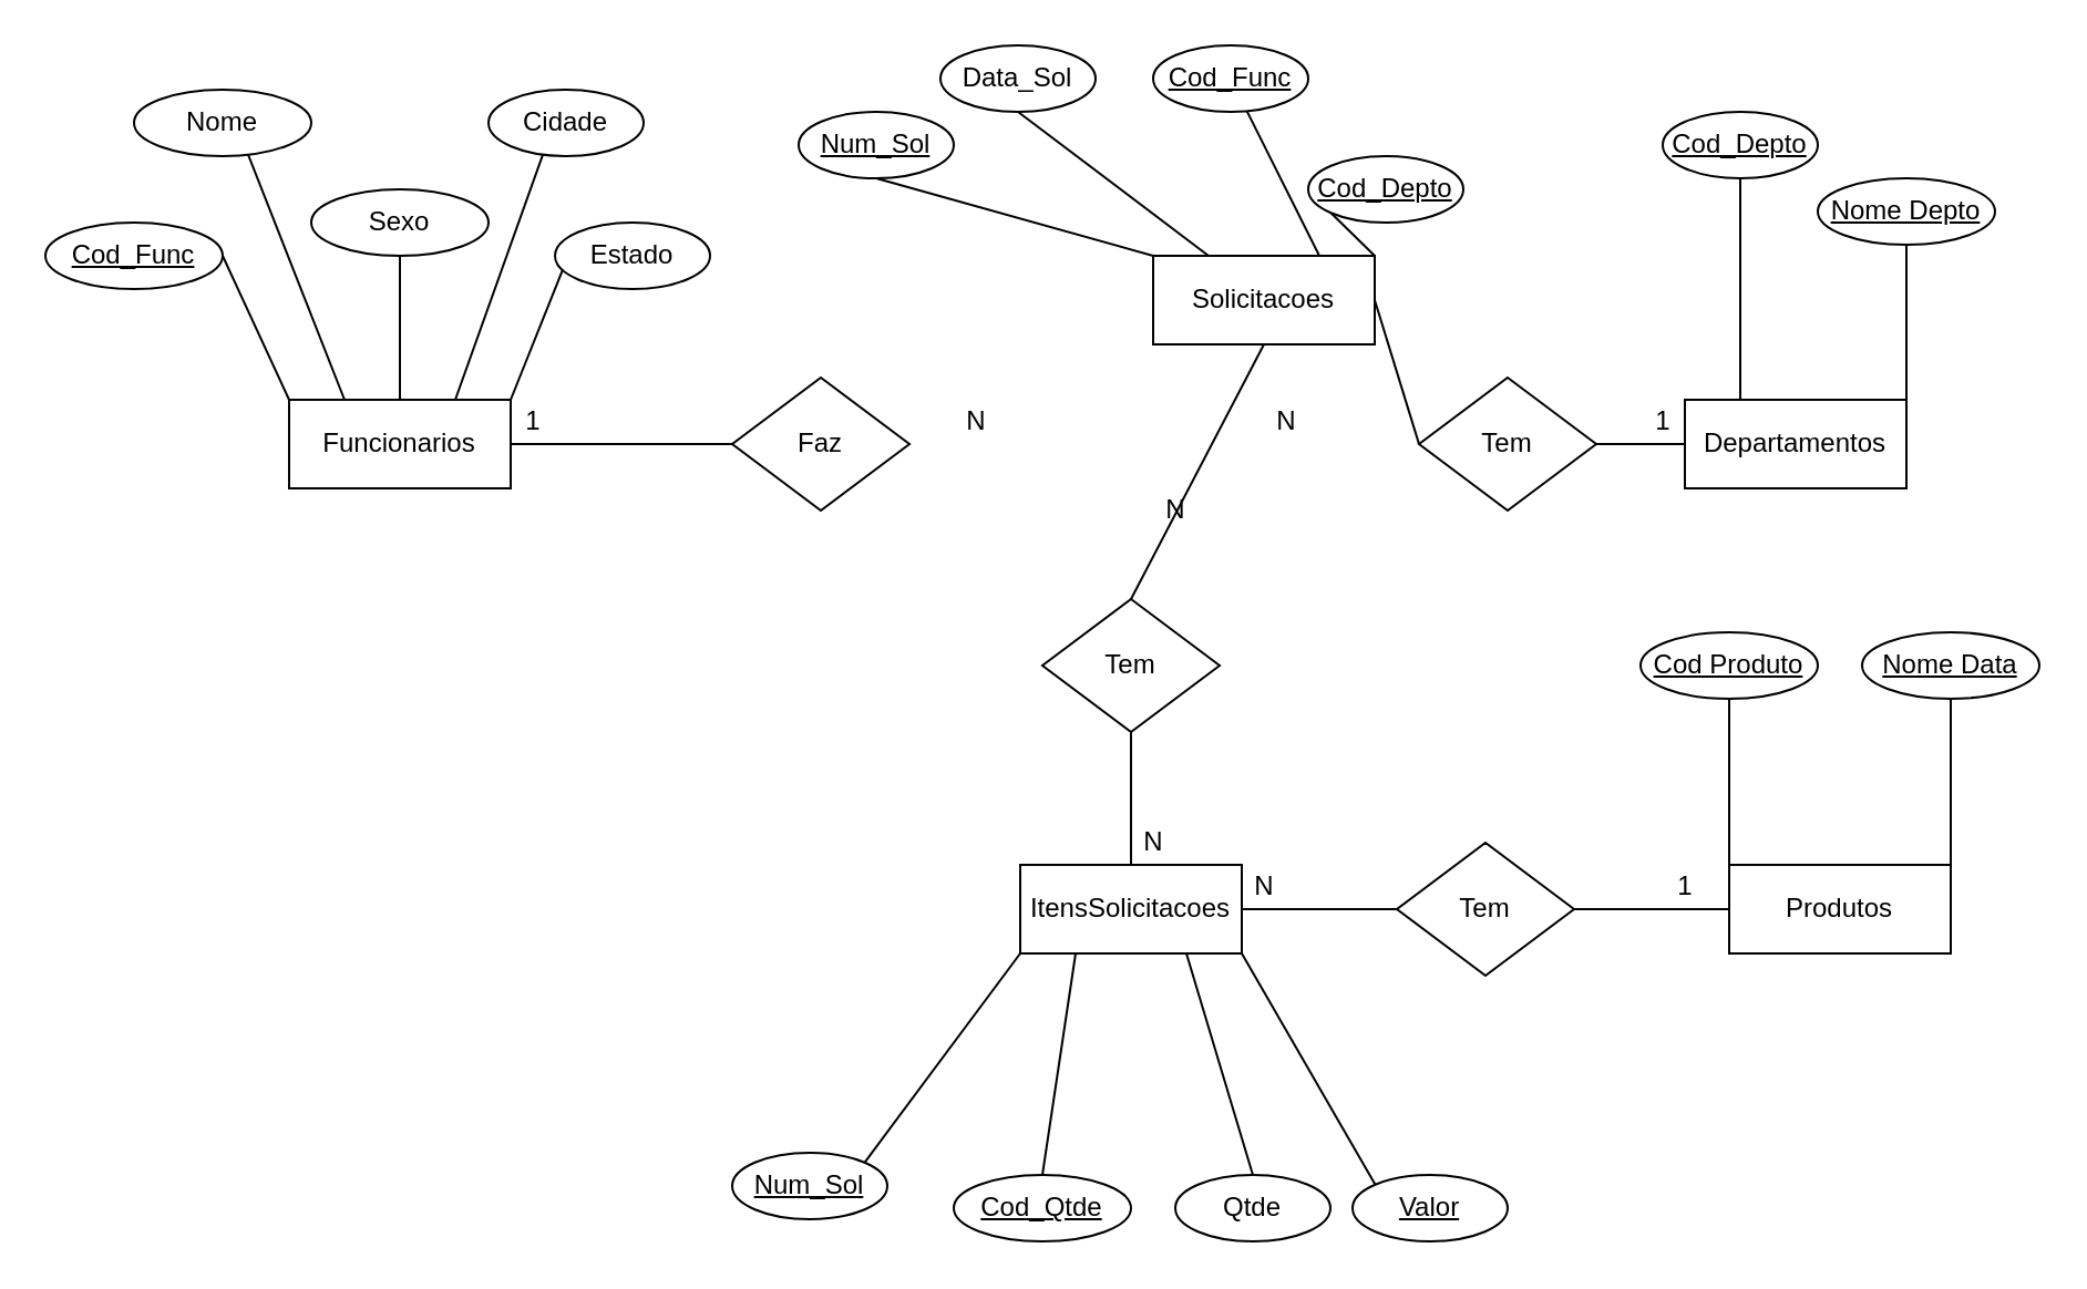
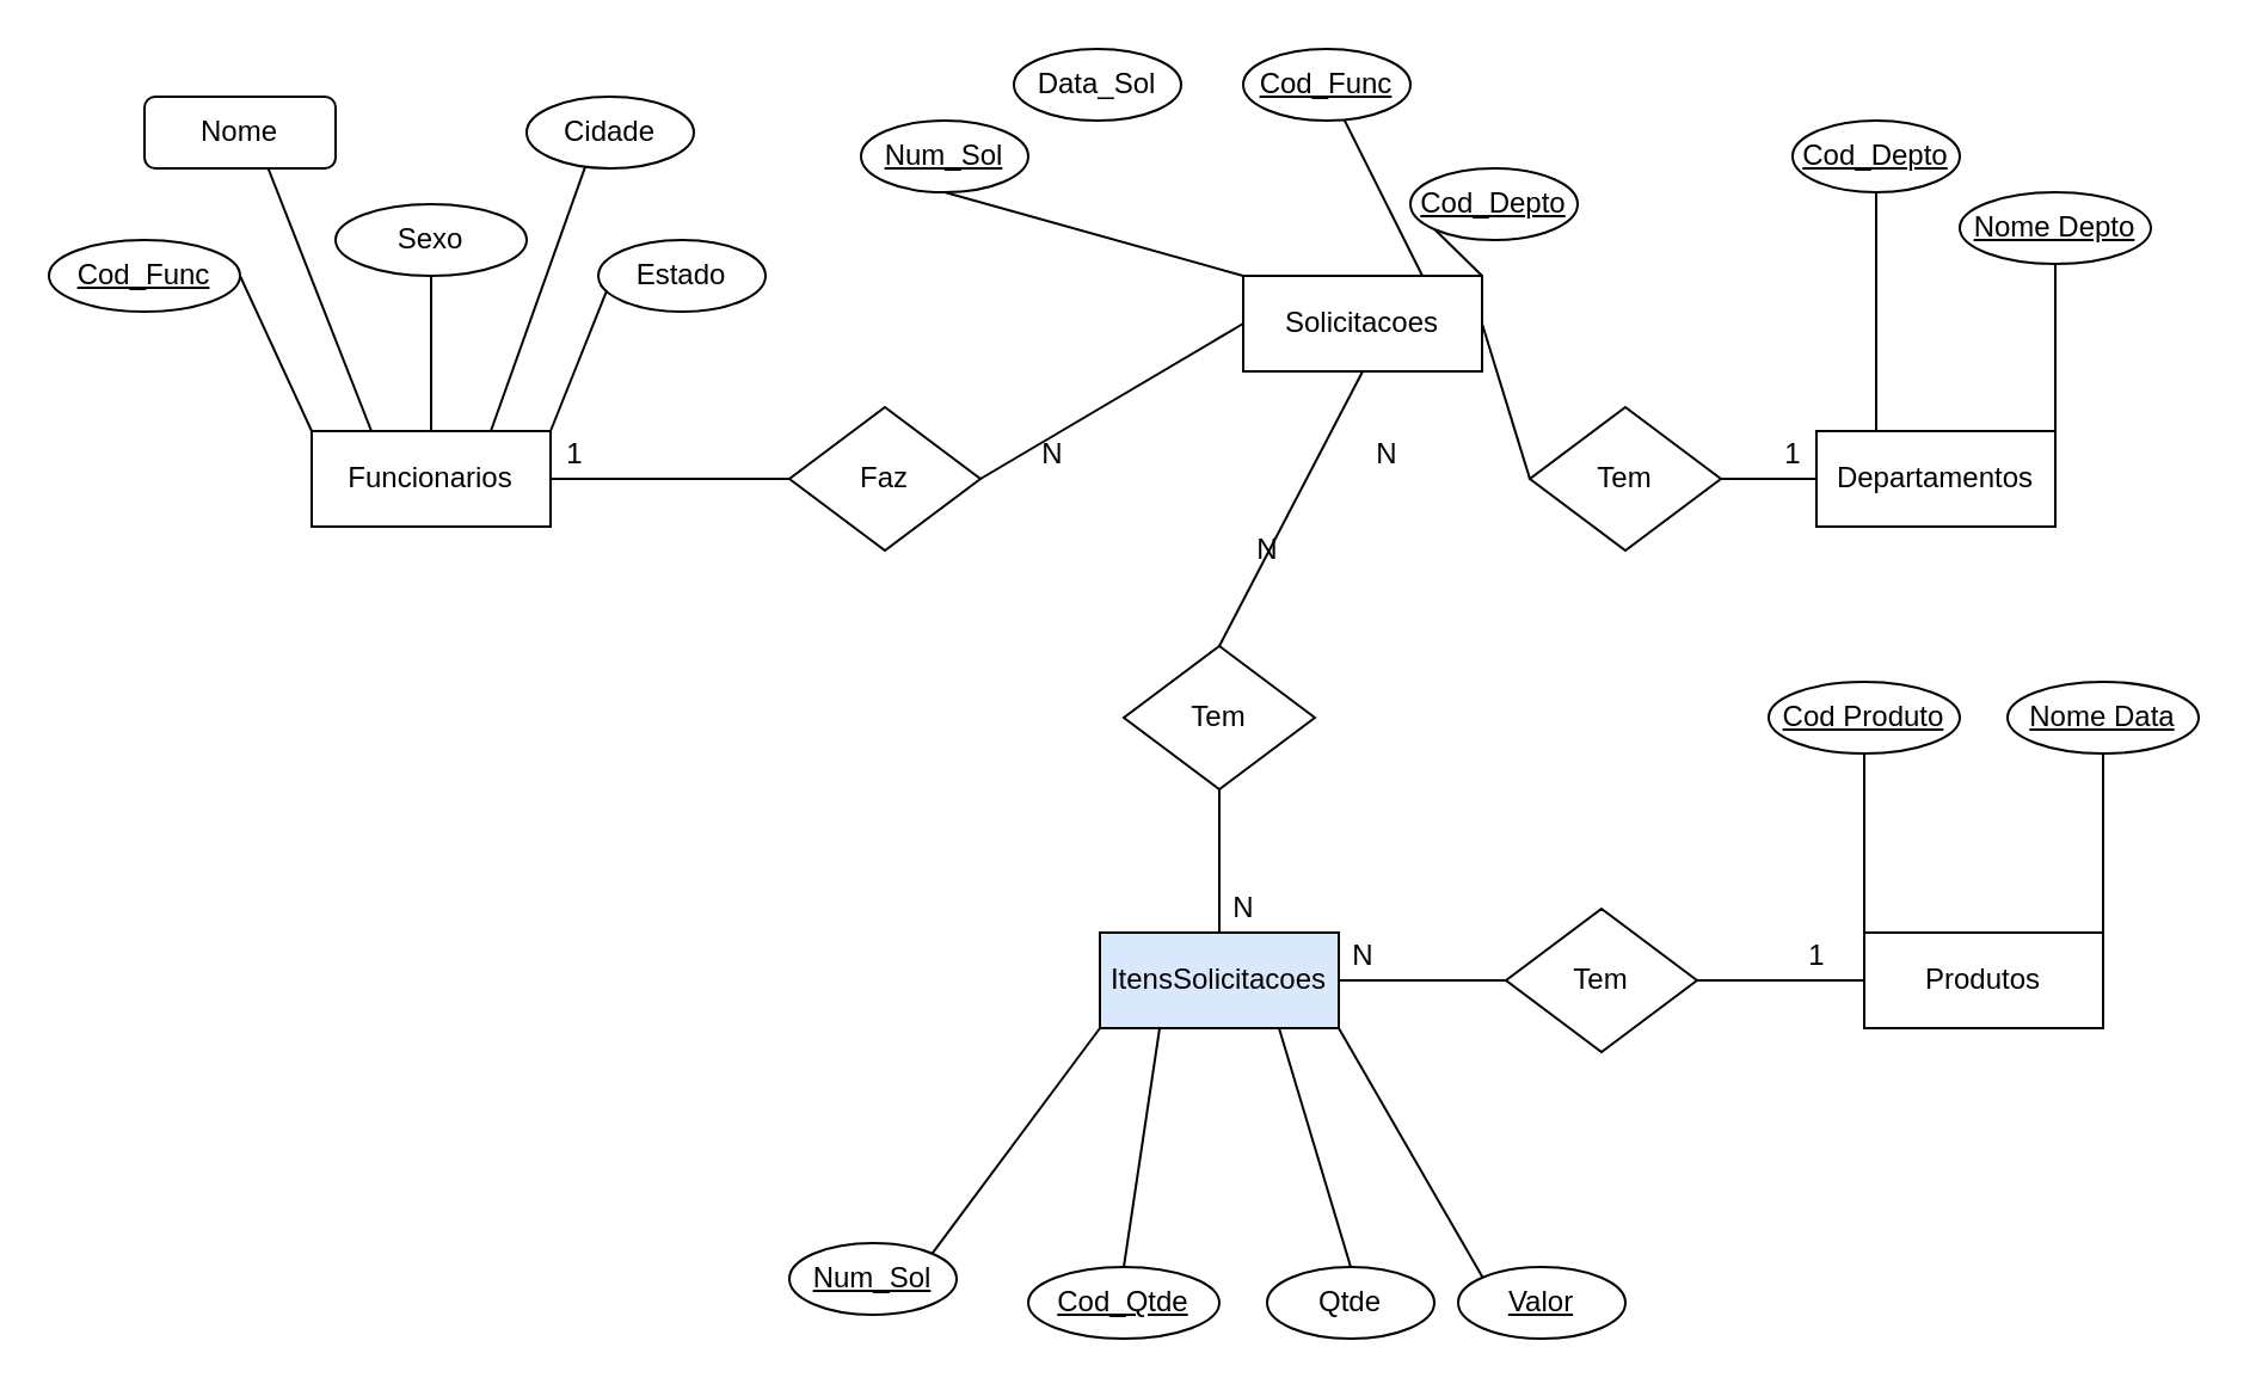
- <mxCell id="12" value="Nome" style="ellipse;whiteSpace=wrap;html=1;" parent="1" vertex="1"><mxGeometry x="60" y="40" width="80" height="30" as="geometry" /></mxCell>
+ <mxCell id="12" value="Nome" style="whiteSpace=wrap;html=1;rounded=1;" parent="1" vertex="1"><mxGeometry x="60" y="40" width="80" height="30" as="geometry" /></mxCell>
- <mxCell id="23" style="edgeStyle=none;rounded=0;orthogonalLoop=1;jettySize=auto;html=1;exitX=0.5;exitY=1;exitDx=0;exitDy=0;entryX=0.25;entryY=0;entryDx=0;entryDy=0;endArrow=none;endFill=0;" parent="1" source="24" target="20" edge="1"><mxGeometry relative="1" as="geometry" /></mxCell>
+ <mxCell id="17" style="edgeStyle=none;rounded=0;orthogonalLoop=1;jettySize=auto;html=1;exitX=1;exitY=0.5;exitDx=0;exitDy=0;entryX=0;entryY=0.5;entryDx=0;entryDy=0;endArrow=none;endFill=0;" parent="1" source="18" target="20" edge="1"><mxGeometry relative="1" as="geometry" /></mxCell>
- <mxCell id="35" value="ItensSolicitacoes" style="rounded=0;whiteSpace=wrap;html=1;" parent="1" vertex="1"><mxGeometry x="460" y="390" width="100" height="40" as="geometry" /></mxCell>
+ <mxCell id="35" value="ItensSolicitacoes" style="rounded=0;whiteSpace=wrap;html=1;fillColor=#dae8fc;" parent="1" vertex="1"><mxGeometry x="460" y="390" width="100" height="40" as="geometry" /></mxCell>
